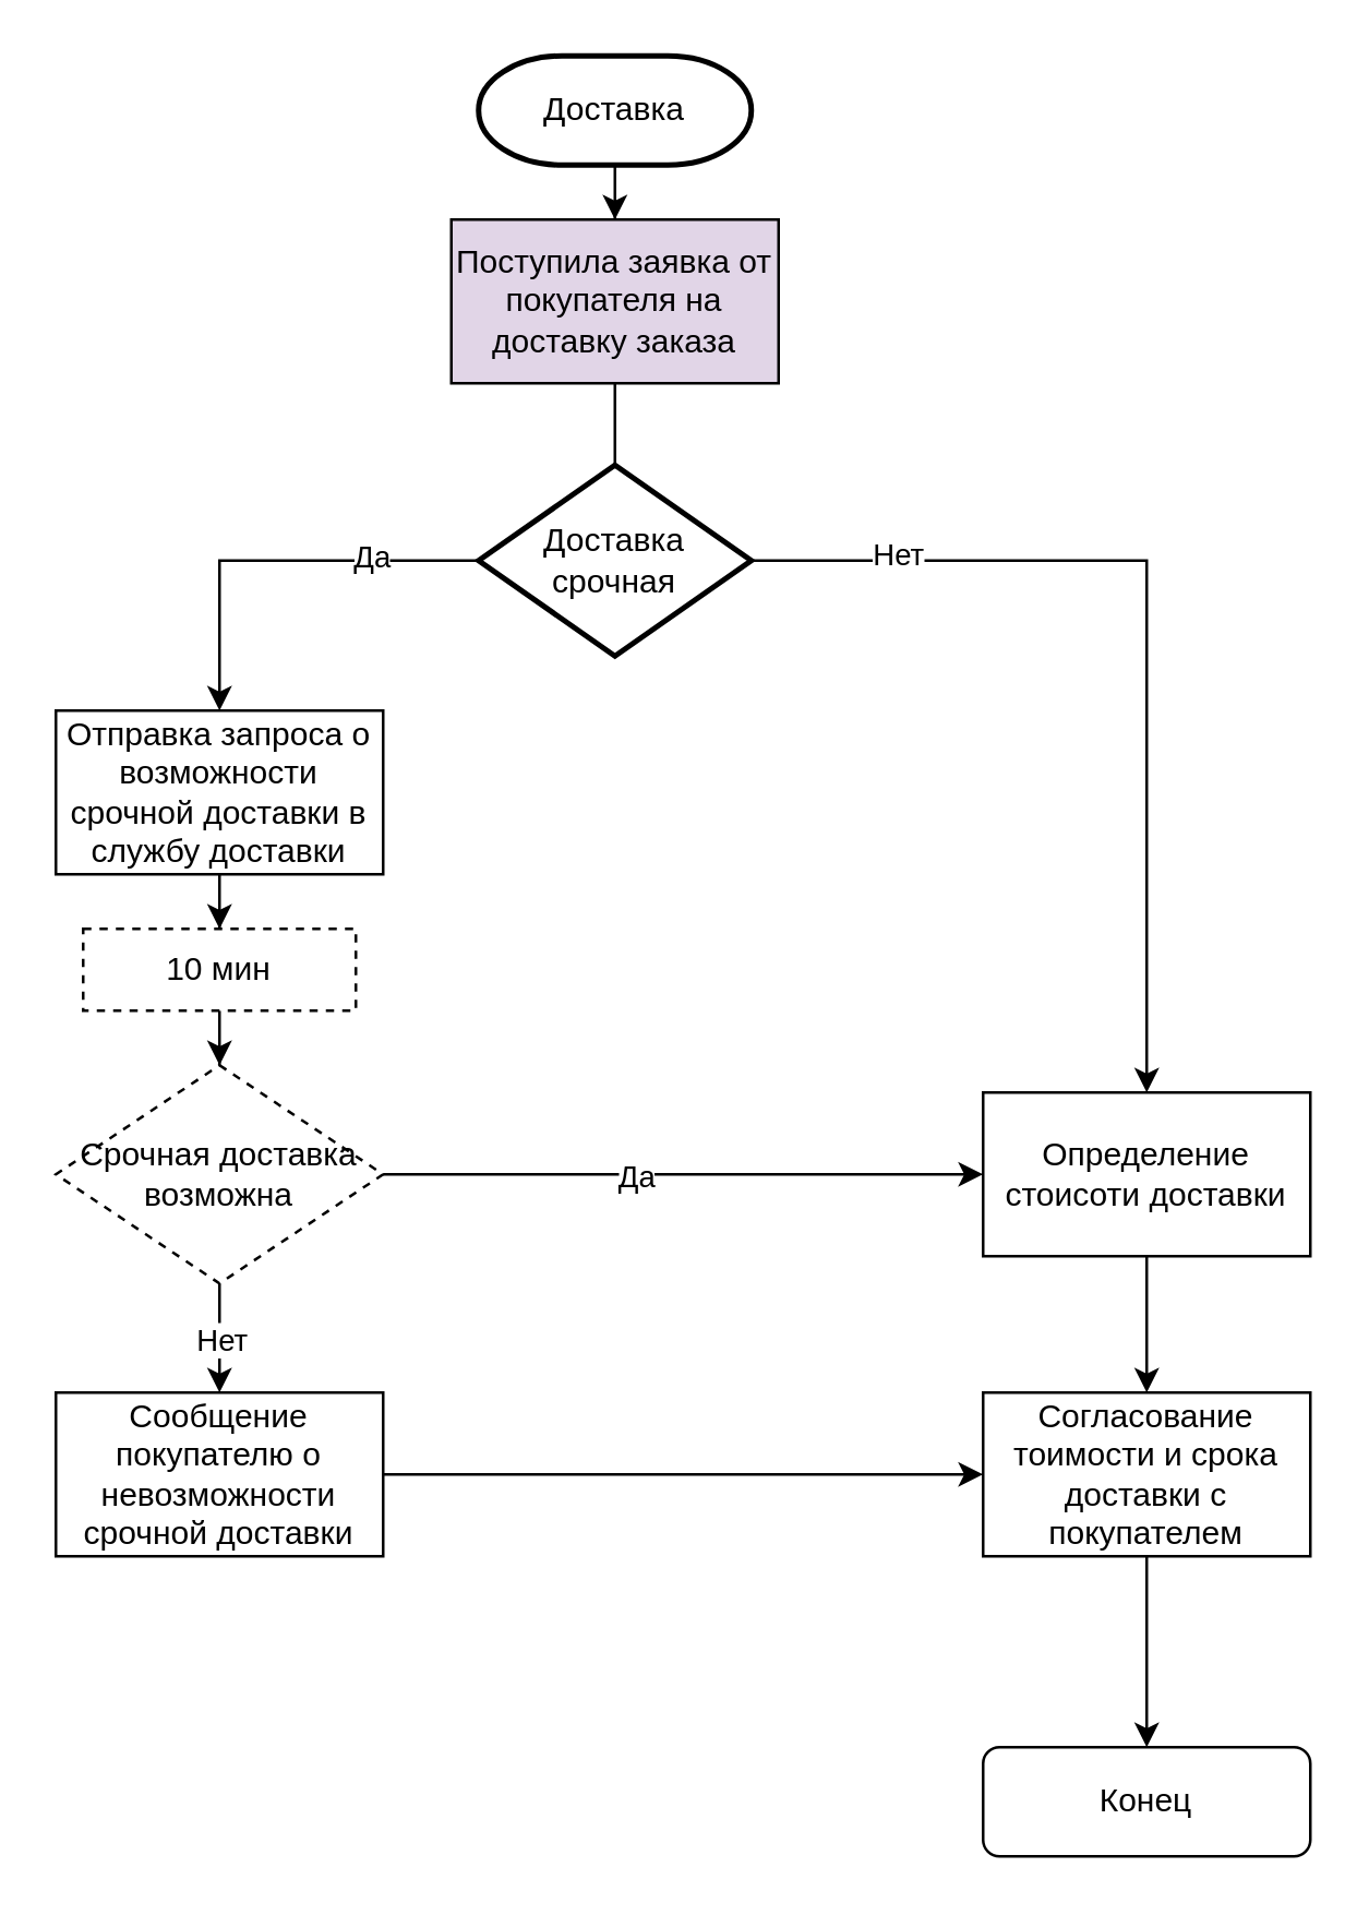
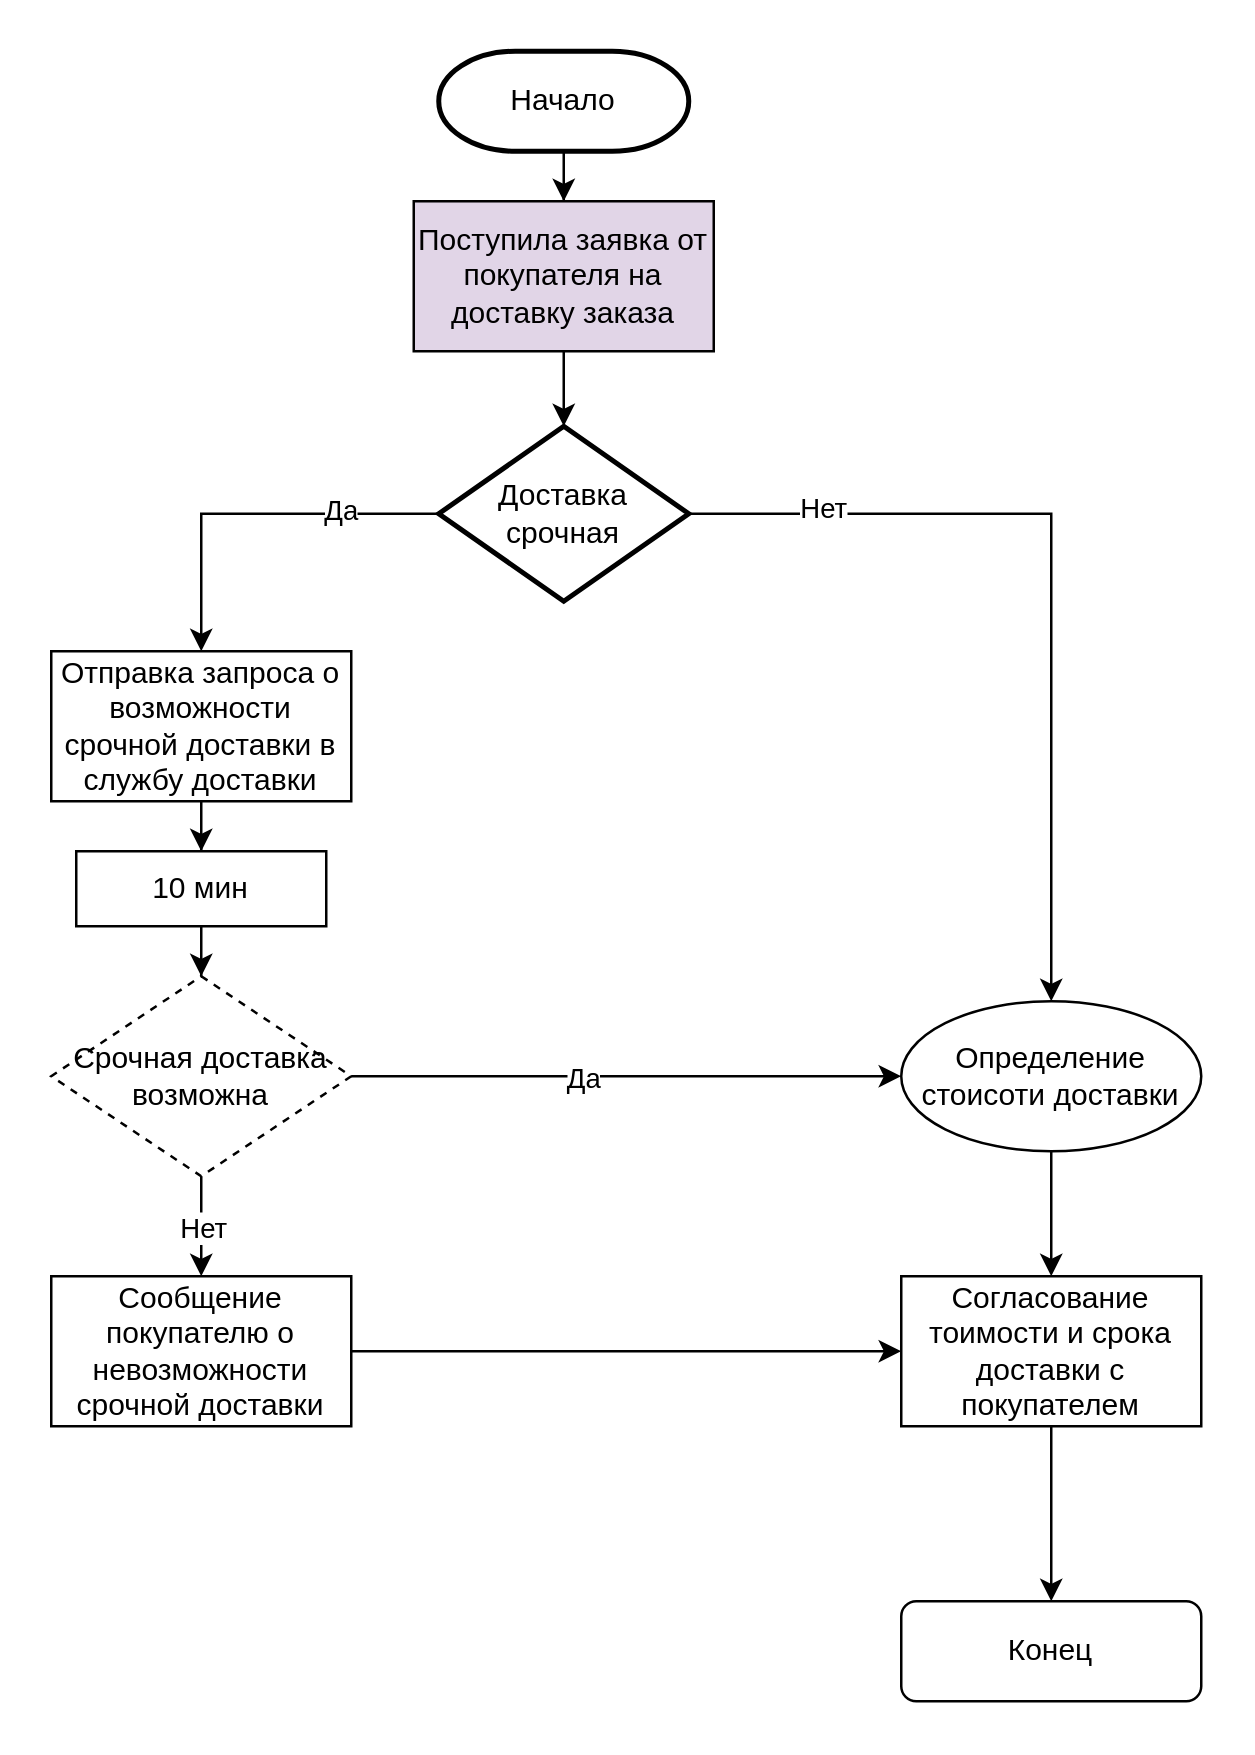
- <mxCell id="3" value="Доставка" style="strokeWidth=2;html=1;shape=mxgraph.flowchart.terminator;whiteSpace=wrap;" vertex="1" parent="1"><mxGeometry x="175" y="20" width="100" height="40" as="geometry" /></mxCell>
+ <mxCell id="3" value="Начало" style="strokeWidth=2;html=1;shape=mxgraph.flowchart.terminator;whiteSpace=wrap;" vertex="1" parent="1"><mxGeometry x="175" y="20" width="100" height="40" as="geometry" /></mxCell>
- <mxCell id="10" style="edgeStyle=orthogonalEdgeStyle;rounded=0;orthogonalLoop=1;jettySize=auto;html=1;entryX=0.5;entryY=0;entryDx=0;entryDy=0;entryPerimeter=0;endArrow=none;" edge="1" parent="1" source="4" target="9"><mxGeometry relative="1" as="geometry" /></mxCell>
+ <mxCell id="10" style="edgeStyle=orthogonalEdgeStyle;rounded=0;orthogonalLoop=1;jettySize=auto;html=1;entryX=0.5;entryY=0;entryDx=0;entryDy=0;entryPerimeter=0;" edge="1" parent="1" source="4" target="9"><mxGeometry relative="1" as="geometry" /></mxCell>
- <mxCell id="18" value="10 мин" style="rounded=0;whiteSpace=wrap;html=1;dashed=1;" vertex="1" parent="1"><mxGeometry x="30" y="340" width="100" height="30" as="geometry" /></mxCell>
+ <mxCell id="18" value="10 мин" style="rounded=0;whiteSpace=wrap;html=1;" vertex="1" parent="1"><mxGeometry x="30" y="340" width="100" height="30" as="geometry" /></mxCell>
- <mxCell id="12" value="Определение стоисоти доставки" style="rounded=0;whiteSpace=wrap;html=1;" vertex="1" parent="1"><mxGeometry x="360" y="400" width="120" height="60" as="geometry" /></mxCell>
+ <mxCell id="12" value="Определение стоисоти доставки" style="ellipse;whiteSpace=wrap;html=1;" vertex="1" parent="1"><mxGeometry x="360" y="400" width="120" height="60" as="geometry" /></mxCell>
